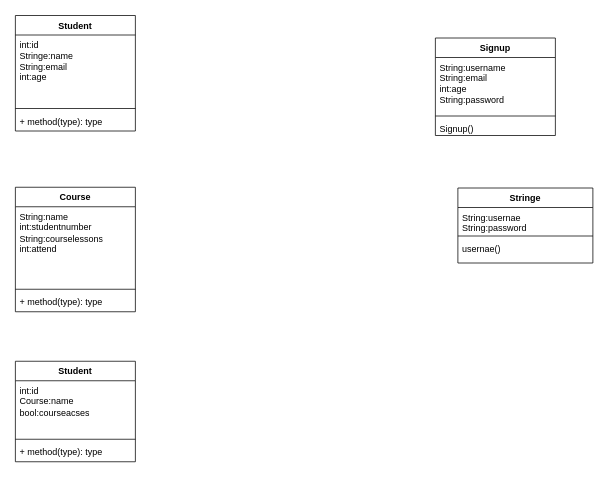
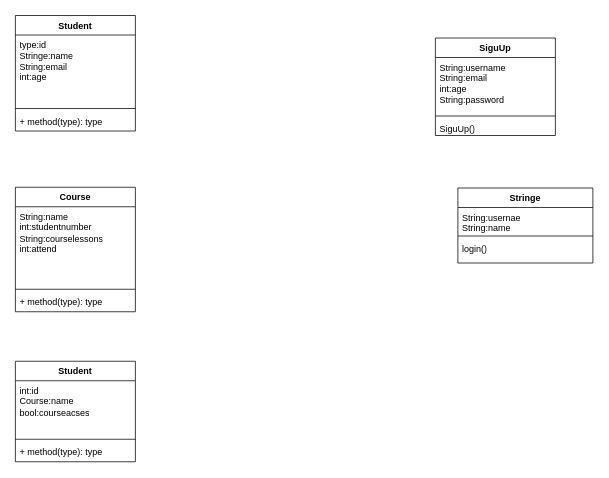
- <mxCell id="6" value="Signup" style="swimlane;fontStyle=1;align=center;verticalAlign=top;childLayout=stackLayout;horizontal=1;startSize=26;horizontalStack=0;resizeParent=1;resizeParentMax=0;resizeLast=0;collapsible=1;marginBottom=0;whiteSpace=wrap;html=1;" vertex="1" parent="1"><mxGeometry x="580" y="50" width="160" height="130" as="geometry" /></mxCell>
+ <mxCell id="6" value="SiguUp" style="swimlane;fontStyle=1;align=center;verticalAlign=top;childLayout=stackLayout;horizontal=1;startSize=26;horizontalStack=0;resizeParent=1;resizeParentMax=0;resizeLast=0;collapsible=1;marginBottom=0;whiteSpace=wrap;html=1;" vertex="1" parent="1"><mxGeometry x="580" y="50" width="160" height="130" as="geometry" /></mxCell>
- <mxCell id="3" value="int:id&lt;br&gt;Stringe:name&lt;br&gt;String:email&lt;br&gt;int:age" style="text;strokeColor=none;fillColor=none;align=left;verticalAlign=top;spacingLeft=4;spacingRight=4;overflow=hidden;rotatable=0;points=[[0,0.5],[1,0.5]];portConstraint=eastwest;whiteSpace=wrap;html=1;" vertex="1" parent="2"><mxGeometry y="26" width="160" height="94" as="geometry" /></mxCell>
+ <mxCell id="3" value="type:id&lt;br&gt;Stringe:name&lt;br&gt;String:email&lt;br&gt;int:age" style="text;strokeColor=none;fillColor=none;align=left;verticalAlign=top;spacingLeft=4;spacingRight=4;overflow=hidden;rotatable=0;points=[[0,0.5],[1,0.5]];portConstraint=eastwest;whiteSpace=wrap;html=1;" vertex="1" parent="2"><mxGeometry y="26" width="160" height="94" as="geometry" /></mxCell>
- <mxCell id="9" value="Signup()" style="text;strokeColor=none;fillColor=none;align=left;verticalAlign=top;spacingLeft=4;spacingRight=4;overflow=hidden;rotatable=0;points=[[0,0.5],[1,0.5]];portConstraint=eastwest;whiteSpace=wrap;html=1;" vertex="1" parent="6"><mxGeometry y="108" width="160" height="22" as="geometry" /></mxCell>
+ <mxCell id="9" value="SiguUp()" style="text;strokeColor=none;fillColor=none;align=left;verticalAlign=top;spacingLeft=4;spacingRight=4;overflow=hidden;rotatable=0;points=[[0,0.5],[1,0.5]];portConstraint=eastwest;whiteSpace=wrap;html=1;" vertex="1" parent="6"><mxGeometry y="108" width="160" height="22" as="geometry" /></mxCell>
- <mxCell id="11" value="String:usernae&lt;br&gt;String:password" style="text;strokeColor=none;fillColor=none;align=left;verticalAlign=top;spacingLeft=4;spacingRight=4;overflow=hidden;rotatable=0;points=[[0,0.5],[1,0.5]];portConstraint=eastwest;whiteSpace=wrap;html=1;" vertex="1" parent="10"><mxGeometry y="26" width="180" height="34" as="geometry" /></mxCell>
+ <mxCell id="11" value="String:usernae&lt;br&gt;String:name" style="text;strokeColor=none;fillColor=none;align=left;verticalAlign=top;spacingLeft=4;spacingRight=4;overflow=hidden;rotatable=0;points=[[0,0.5],[1,0.5]];portConstraint=eastwest;whiteSpace=wrap;html=1;" vertex="1" parent="10"><mxGeometry y="26" width="180" height="34" as="geometry" /></mxCell>
- <mxCell id="13" value="usernae()" style="text;strokeColor=none;fillColor=none;align=left;verticalAlign=top;spacingLeft=4;spacingRight=4;overflow=hidden;rotatable=0;points=[[0,0.5],[1,0.5]];portConstraint=eastwest;whiteSpace=wrap;html=1;" vertex="1" parent="10"><mxGeometry y="68" width="180" height="32" as="geometry" /></mxCell>
+ <mxCell id="13" value="login()" style="text;strokeColor=none;fillColor=none;align=left;verticalAlign=top;spacingLeft=4;spacingRight=4;overflow=hidden;rotatable=0;points=[[0,0.5],[1,0.5]];portConstraint=eastwest;whiteSpace=wrap;html=1;" vertex="1" parent="10"><mxGeometry y="68" width="180" height="32" as="geometry" /></mxCell>
